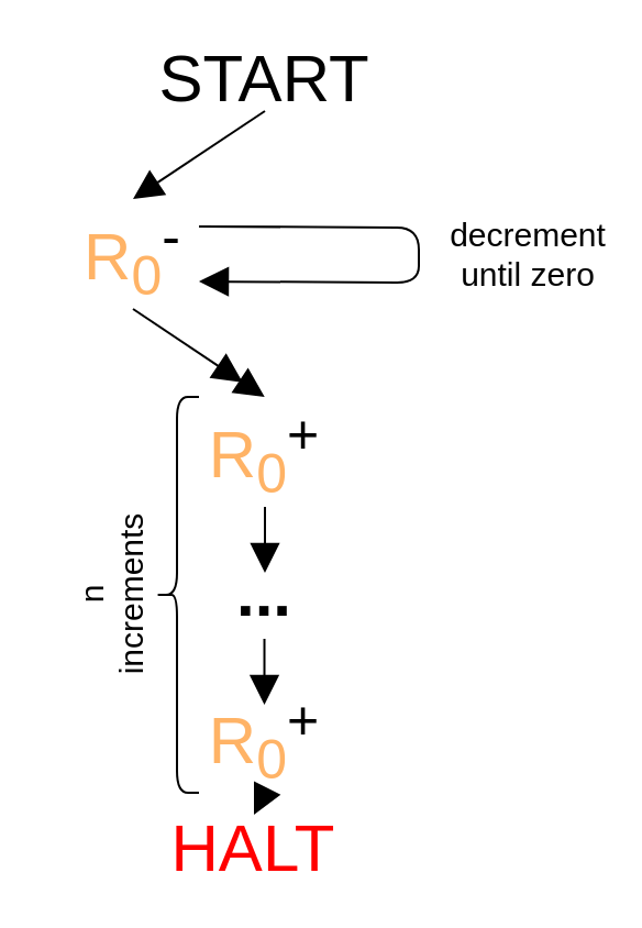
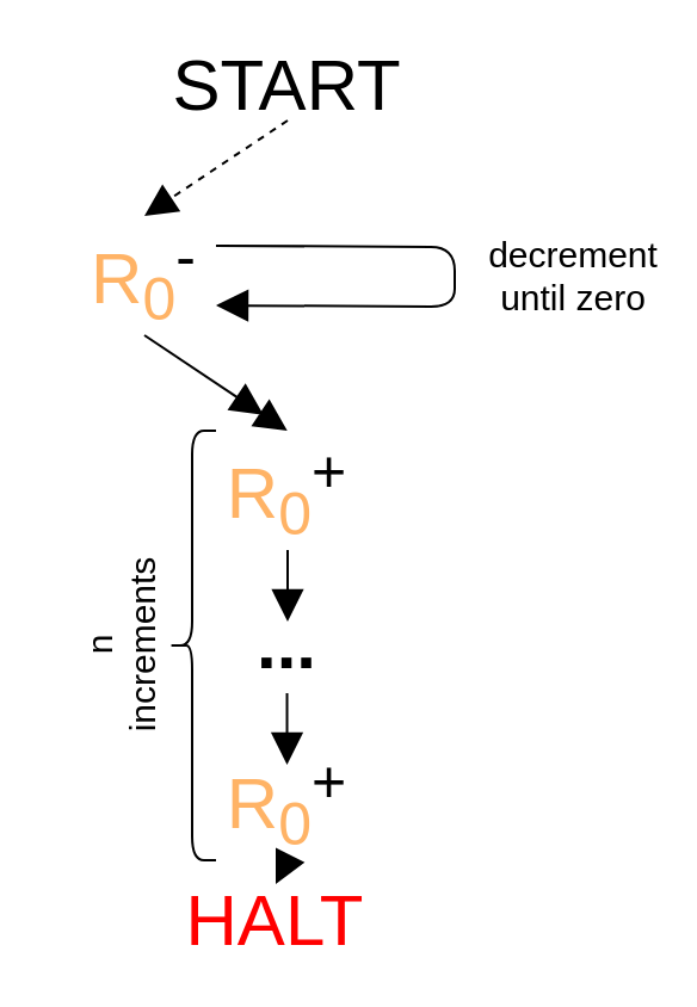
- <mxCell id="4" style="edgeStyle=none;html=1;exitX=0.5;exitY=1;exitDx=0;exitDy=0;entryX=0.5;entryY=0;entryDx=0;entryDy=0;endSize=11;endArrow=block;endFill=1;" edge="1" parent="1" source="5" target="7"><mxGeometry relative="1" as="geometry" /></mxCell>
+ <mxCell id="4" style="edgeStyle=none;html=1;exitX=0.5;exitY=1;exitDx=0;exitDy=0;entryX=0.5;entryY=0;entryDx=0;entryDy=0;endSize=11;endArrow=block;endFill=1;dashed=1;" edge="1" parent="1" source="5" target="7"><mxGeometry relative="1" as="geometry" /></mxCell>
